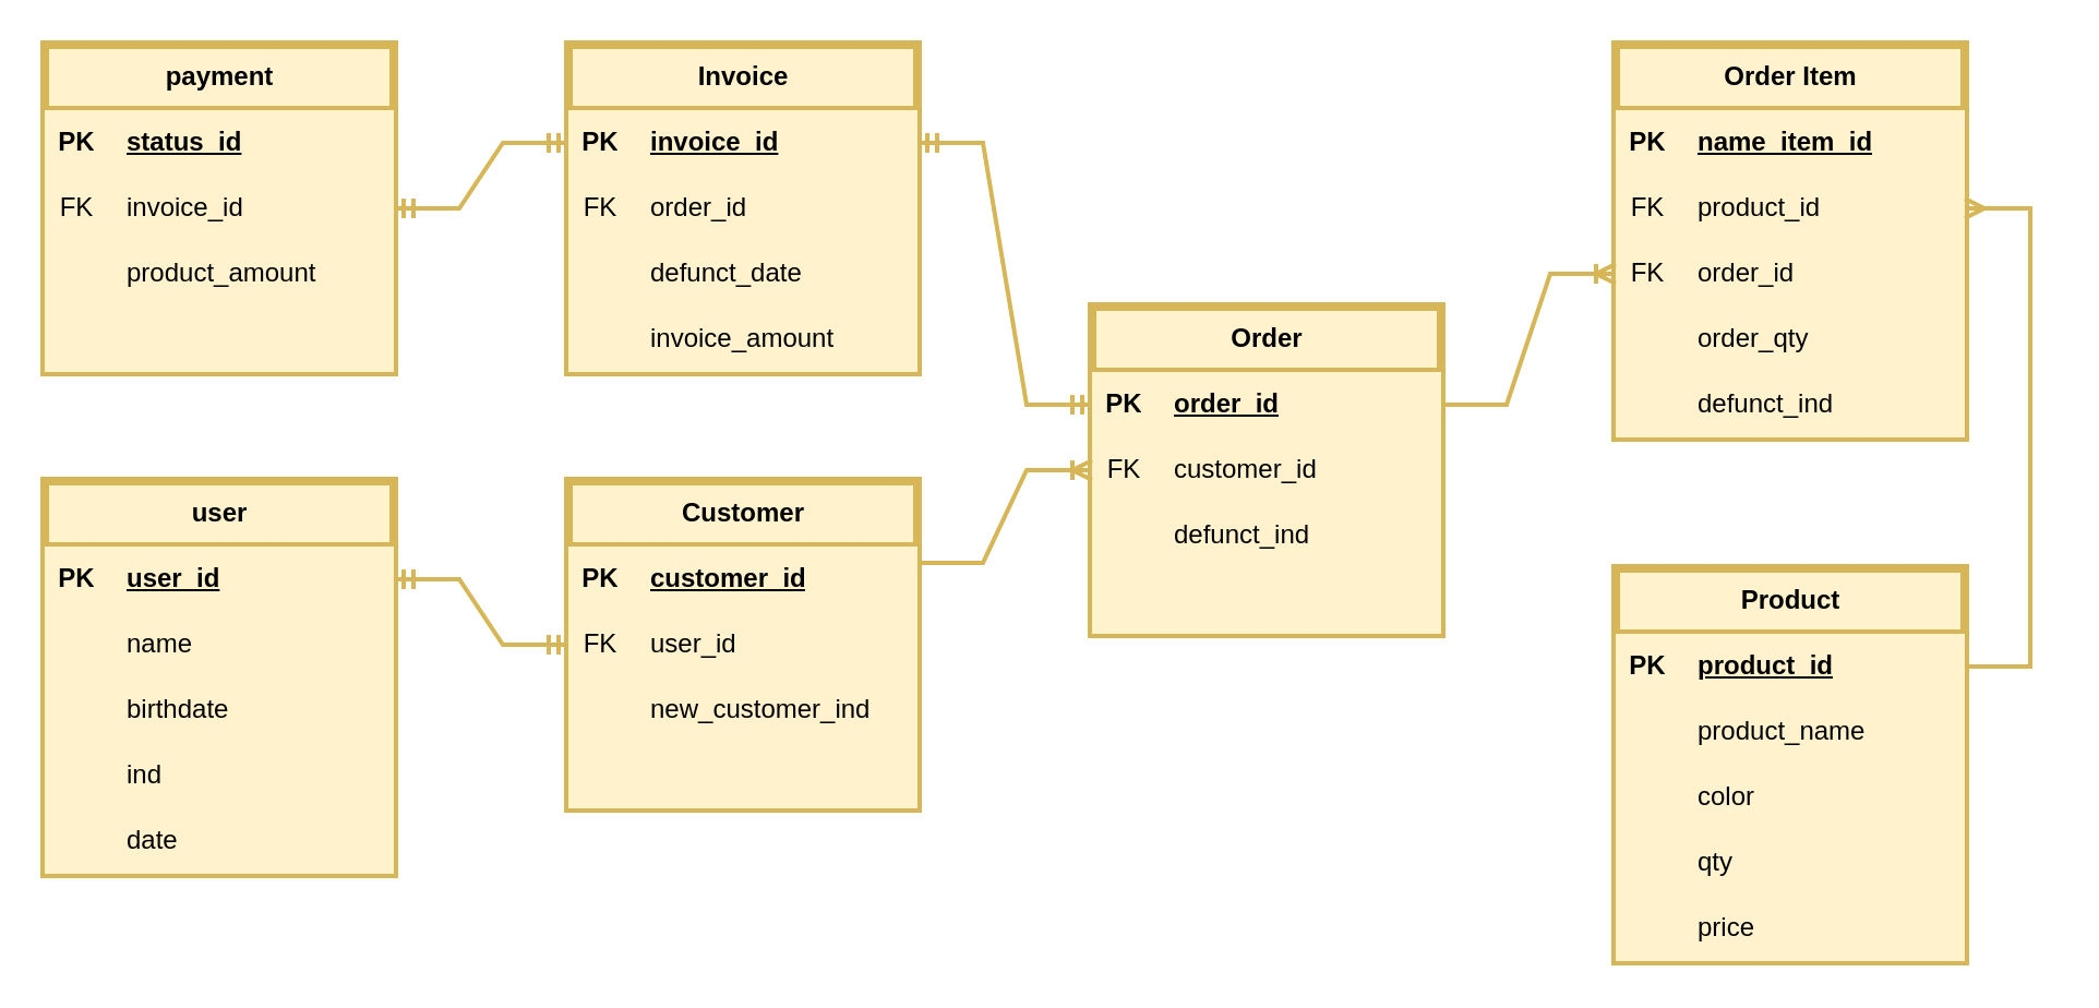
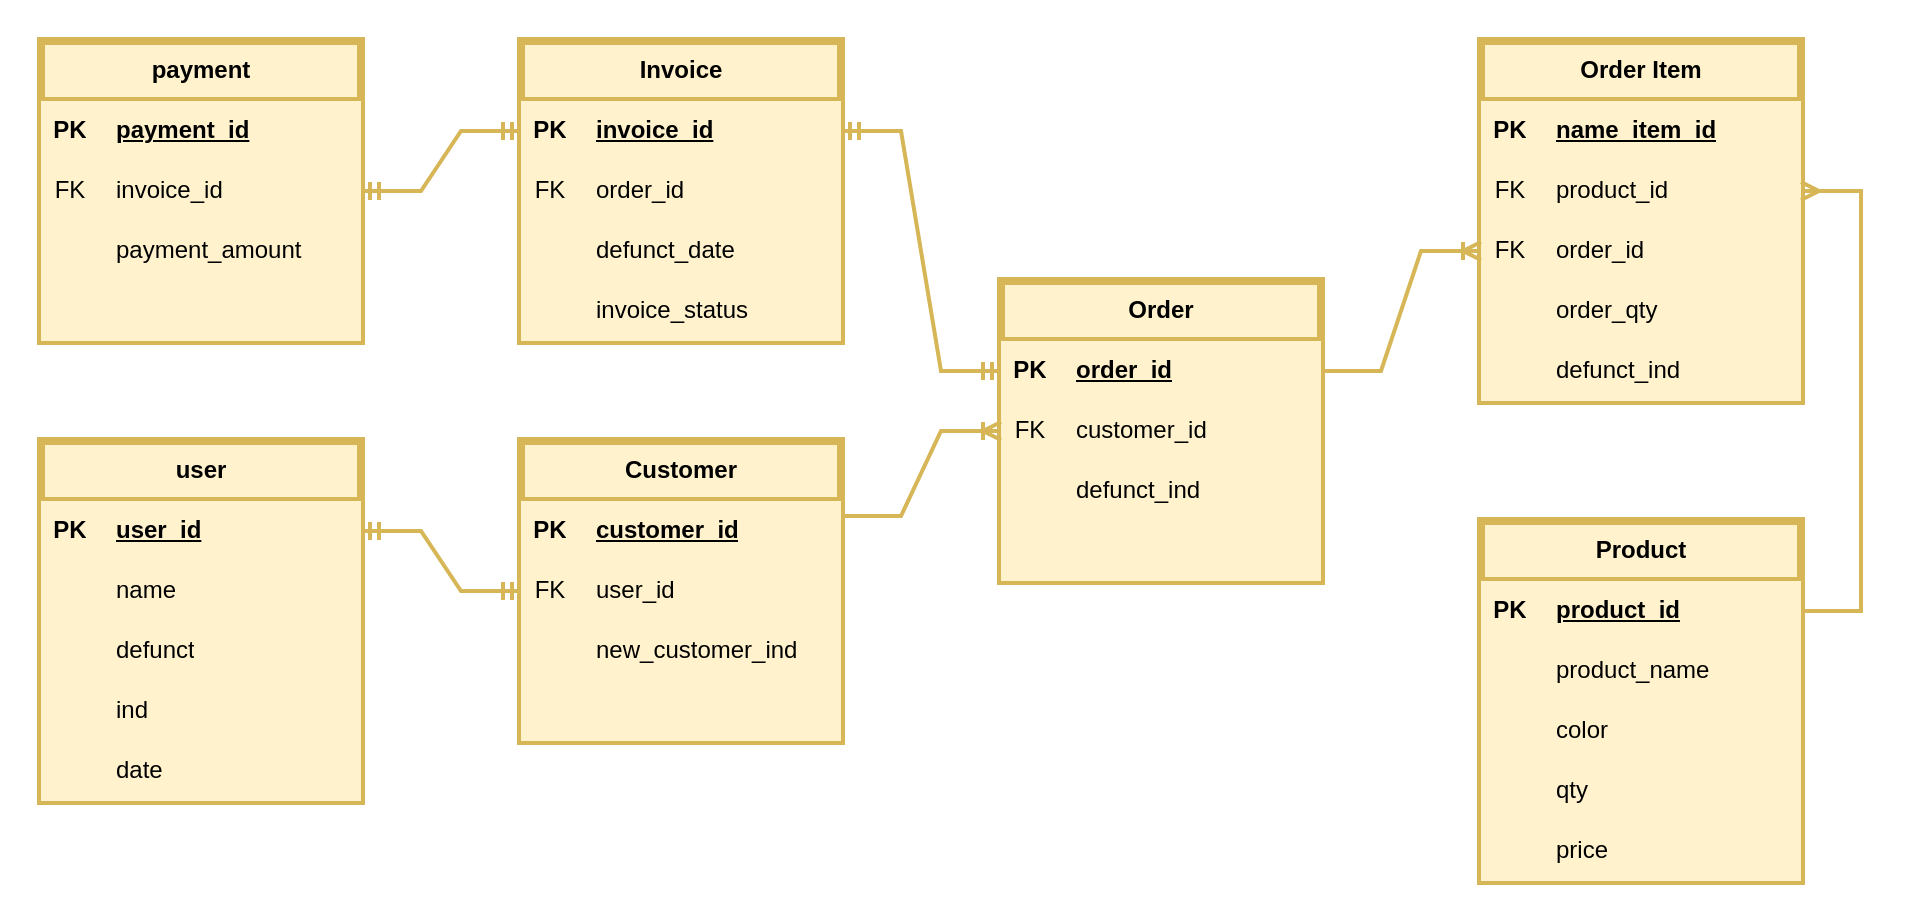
- <mxCell id="92" value="status_id" style="shape=partialRectangle;connectable=0;fillColor=#fff2cc;top=0;left=0;bottom=0;right=0;align=left;spacingLeft=6;fontStyle=5;overflow=hidden;whiteSpace=wrap;html=1;strokeColor=#d6b656;strokeWidth=4;" parent="90" vertex="1"><mxGeometry x="30" width="130" height="30" as="geometry"><mxRectangle width="130" height="30" as="alternateBounds" /></mxGeometry></mxCell>
+ <mxCell id="92" value="payment_id" style="shape=partialRectangle;connectable=0;fillColor=#fff2cc;top=0;left=0;bottom=0;right=0;align=left;spacingLeft=6;fontStyle=5;overflow=hidden;whiteSpace=wrap;html=1;strokeColor=#d6b656;strokeWidth=4;" parent="90" vertex="1"><mxGeometry x="30" width="130" height="30" as="geometry"><mxRectangle width="130" height="30" as="alternateBounds" /></mxGeometry></mxCell>
- <mxCell id="98" value="product_amount" style="shape=partialRectangle;connectable=0;fillColor=#fff2cc;top=0;left=0;bottom=0;right=0;align=left;spacingLeft=6;overflow=hidden;whiteSpace=wrap;html=1;strokeColor=#d6b656;strokeWidth=4;" parent="96" vertex="1"><mxGeometry x="30" width="130" height="30" as="geometry"><mxRectangle width="130" height="30" as="alternateBounds" /></mxGeometry></mxCell>
+ <mxCell id="98" value="payment_amount" style="shape=partialRectangle;connectable=0;fillColor=#fff2cc;top=0;left=0;bottom=0;right=0;align=left;spacingLeft=6;overflow=hidden;whiteSpace=wrap;html=1;strokeColor=#d6b656;strokeWidth=4;" parent="96" vertex="1"><mxGeometry x="30" width="130" height="30" as="geometry"><mxRectangle width="130" height="30" as="alternateBounds" /></mxGeometry></mxCell>
- <mxCell id="88" value="invoice_amount" style="shape=partialRectangle;connectable=0;fillColor=#fff2cc;top=0;left=0;bottom=0;right=0;align=left;spacingLeft=6;overflow=hidden;whiteSpace=wrap;html=1;strokeColor=#d6b656;strokeWidth=4;" parent="86" vertex="1"><mxGeometry x="30" width="130" height="30" as="geometry"><mxRectangle width="130" height="30" as="alternateBounds" /></mxGeometry></mxCell>
+ <mxCell id="88" value="invoice_status" style="shape=partialRectangle;connectable=0;fillColor=#fff2cc;top=0;left=0;bottom=0;right=0;align=left;spacingLeft=6;overflow=hidden;whiteSpace=wrap;html=1;strokeColor=#d6b656;strokeWidth=4;" parent="86" vertex="1"><mxGeometry x="30" width="130" height="30" as="geometry"><mxRectangle width="130" height="30" as="alternateBounds" /></mxGeometry></mxCell>
- <mxCell id="37" value="birthdate" style="shape=partialRectangle;connectable=0;fillColor=#fff2cc;top=0;left=0;bottom=0;right=0;align=left;spacingLeft=6;overflow=hidden;whiteSpace=wrap;html=1;strokeColor=#d6b656;strokeWidth=4;" parent="35" vertex="1"><mxGeometry x="30" width="130" height="30" as="geometry"><mxRectangle width="130" height="30" as="alternateBounds" /></mxGeometry></mxCell>
+ <mxCell id="37" value="defunct" style="shape=partialRectangle;connectable=0;fillColor=#fff2cc;top=0;left=0;bottom=0;right=0;align=left;spacingLeft=6;overflow=hidden;whiteSpace=wrap;html=1;strokeColor=#d6b656;strokeWidth=4;" parent="35" vertex="1"><mxGeometry x="30" width="130" height="30" as="geometry"><mxRectangle width="130" height="30" as="alternateBounds" /></mxGeometry></mxCell>
